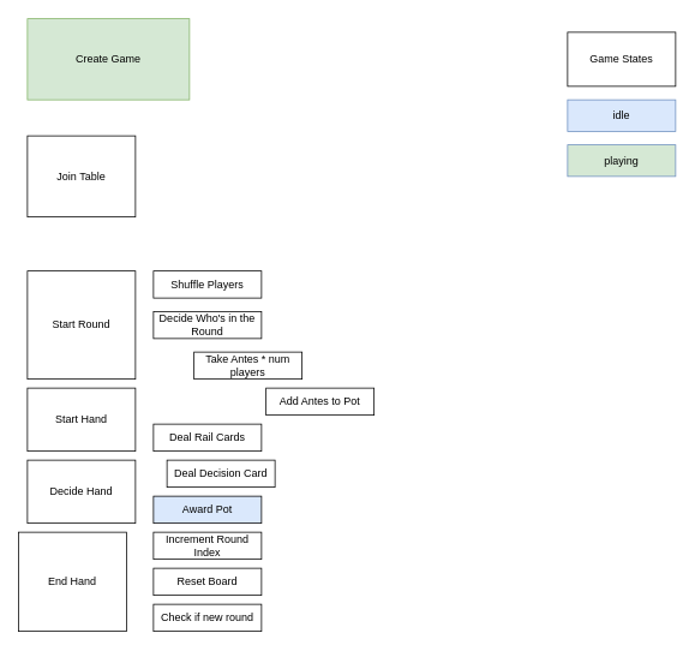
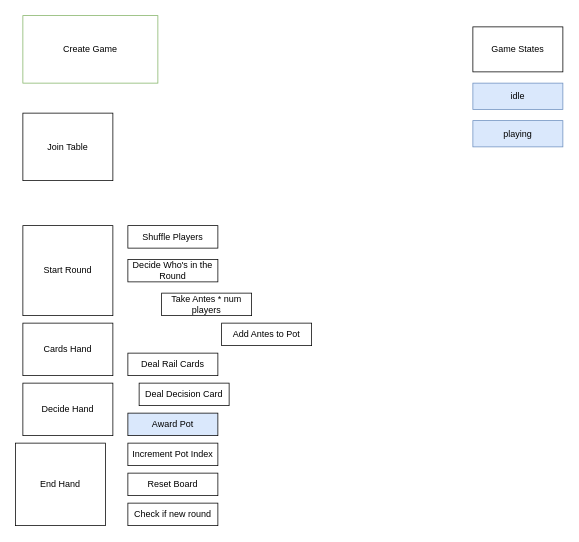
- <mxCell id="2" value="Create Game" style="rounded=0;whiteSpace=wrap;html=1;fillColor=#d5e8d4;strokeColor=#82b366;" vertex="1" parent="1"><mxGeometry x="30" y="20" width="180" height="90" as="geometry" /></mxCell>
+ <mxCell id="2" value="Create Game" style="rounded=0;whiteSpace=wrap;html=1;fillColor=#ffffff;strokeColor=#82b366;" vertex="1" parent="1"><mxGeometry x="30" y="20" width="180" height="90" as="geometry" /></mxCell>
- <mxCell id="23" value="playing" style="whiteSpace=wrap;html=1;fillColor=#d5e8d4;strokeColor=#6c8ebf;" vertex="1" parent="1"><mxGeometry x="630" y="160" width="120" height="35" as="geometry" /></mxCell>
+ <mxCell id="23" value="playing" style="whiteSpace=wrap;html=1;fillColor=#dae8fc;strokeColor=#6c8ebf;" vertex="1" parent="1"><mxGeometry x="630" y="160" width="120" height="35" as="geometry" /></mxCell>
- <mxCell id="7" value="Start Hand" style="rounded=0;whiteSpace=wrap;html=1;" vertex="1" parent="1"><mxGeometry x="30" y="430" width="120" height="70" as="geometry" /></mxCell>
+ <mxCell id="7" value="Cards Hand" style="rounded=0;whiteSpace=wrap;html=1;" vertex="1" parent="1"><mxGeometry x="30" y="430" width="120" height="70" as="geometry" /></mxCell>
- <mxCell id="17" value="Increment Round Index" style="rounded=0;whiteSpace=wrap;html=1;" vertex="1" parent="1"><mxGeometry x="170" y="590" width="120" height="30" as="geometry" /></mxCell>
+ <mxCell id="17" value="Increment Pot Index" style="rounded=0;whiteSpace=wrap;html=1;" vertex="1" parent="1"><mxGeometry x="170" y="590" width="120" height="30" as="geometry" /></mxCell>
